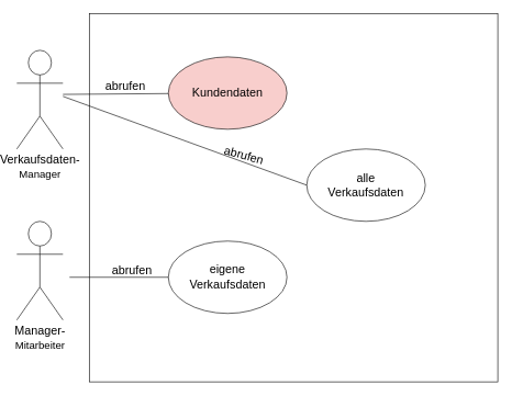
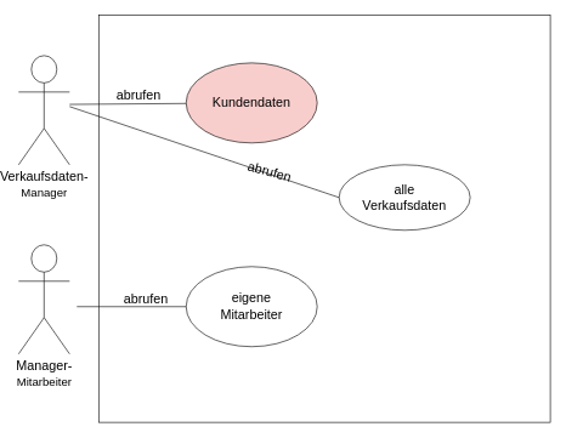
- <mxCell id="11" value="&lt;div&gt;&lt;font style=&quot;font-size: 18px&quot;&gt;alle&lt;br&gt;&lt;/font&gt;&lt;/div&gt;&lt;div&gt;&lt;font style=&quot;font-size: 18px&quot;&gt;Verkaufsdaten&lt;/font&gt;&lt;/div&gt;" style="ellipse;whiteSpace=wrap;html=1;" vertex="1" parent="1"><mxGeometry x="460" y="226" width="180" height="110" as="geometry" /></mxCell>
+ <mxCell id="11" value="&lt;div&gt;&lt;font style=&quot;font-size: 18px&quot;&gt;alle&lt;br&gt;&lt;/font&gt;&lt;/div&gt;&lt;div&gt;&lt;font style=&quot;font-size: 18px&quot;&gt;Verkaufsdaten&lt;/font&gt;&lt;/div&gt;" style="ellipse;whiteSpace=wrap;html=1;" vertex="1" parent="1"><mxGeometry x="460" y="226" width="180" height="90" as="geometry" /></mxCell>
- <mxCell id="8" value="&lt;div&gt;&lt;font style=&quot;font-size: 18px&quot;&gt;eigene &lt;br&gt;&lt;/font&gt;&lt;/div&gt;&lt;div&gt;&lt;font style=&quot;font-size: 18px&quot;&gt;Verkaufsdaten&lt;/font&gt;&lt;/div&gt;" style="ellipse;whiteSpace=wrap;html=1;" vertex="1" parent="1"><mxGeometry x="250" y="366" width="180" height="110" as="geometry" /></mxCell>
+ <mxCell id="8" value="&lt;div&gt;&lt;font style=&quot;font-size: 18px&quot;&gt;eigene &lt;br&gt;&lt;/font&gt;&lt;/div&gt;&lt;div&gt;&lt;font style=&quot;font-size: 18px&quot;&gt;Mitarbeiter&lt;/font&gt;&lt;/div&gt;" style="ellipse;whiteSpace=wrap;html=1;" vertex="1" parent="1"><mxGeometry x="250" y="366" width="180" height="110" as="geometry" /></mxCell>
